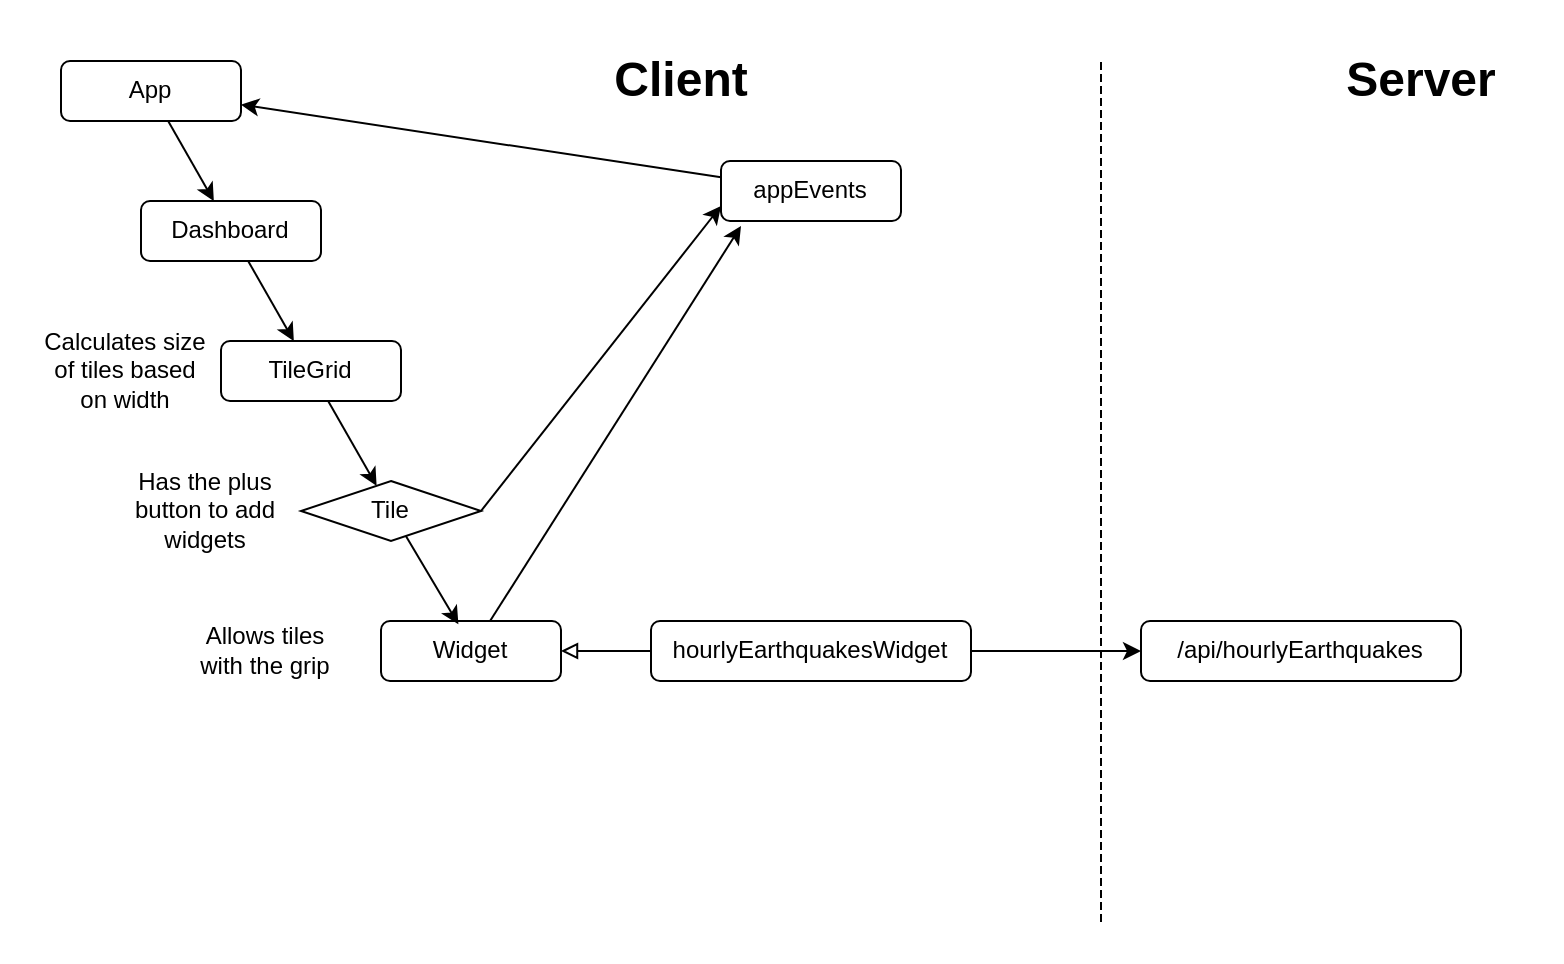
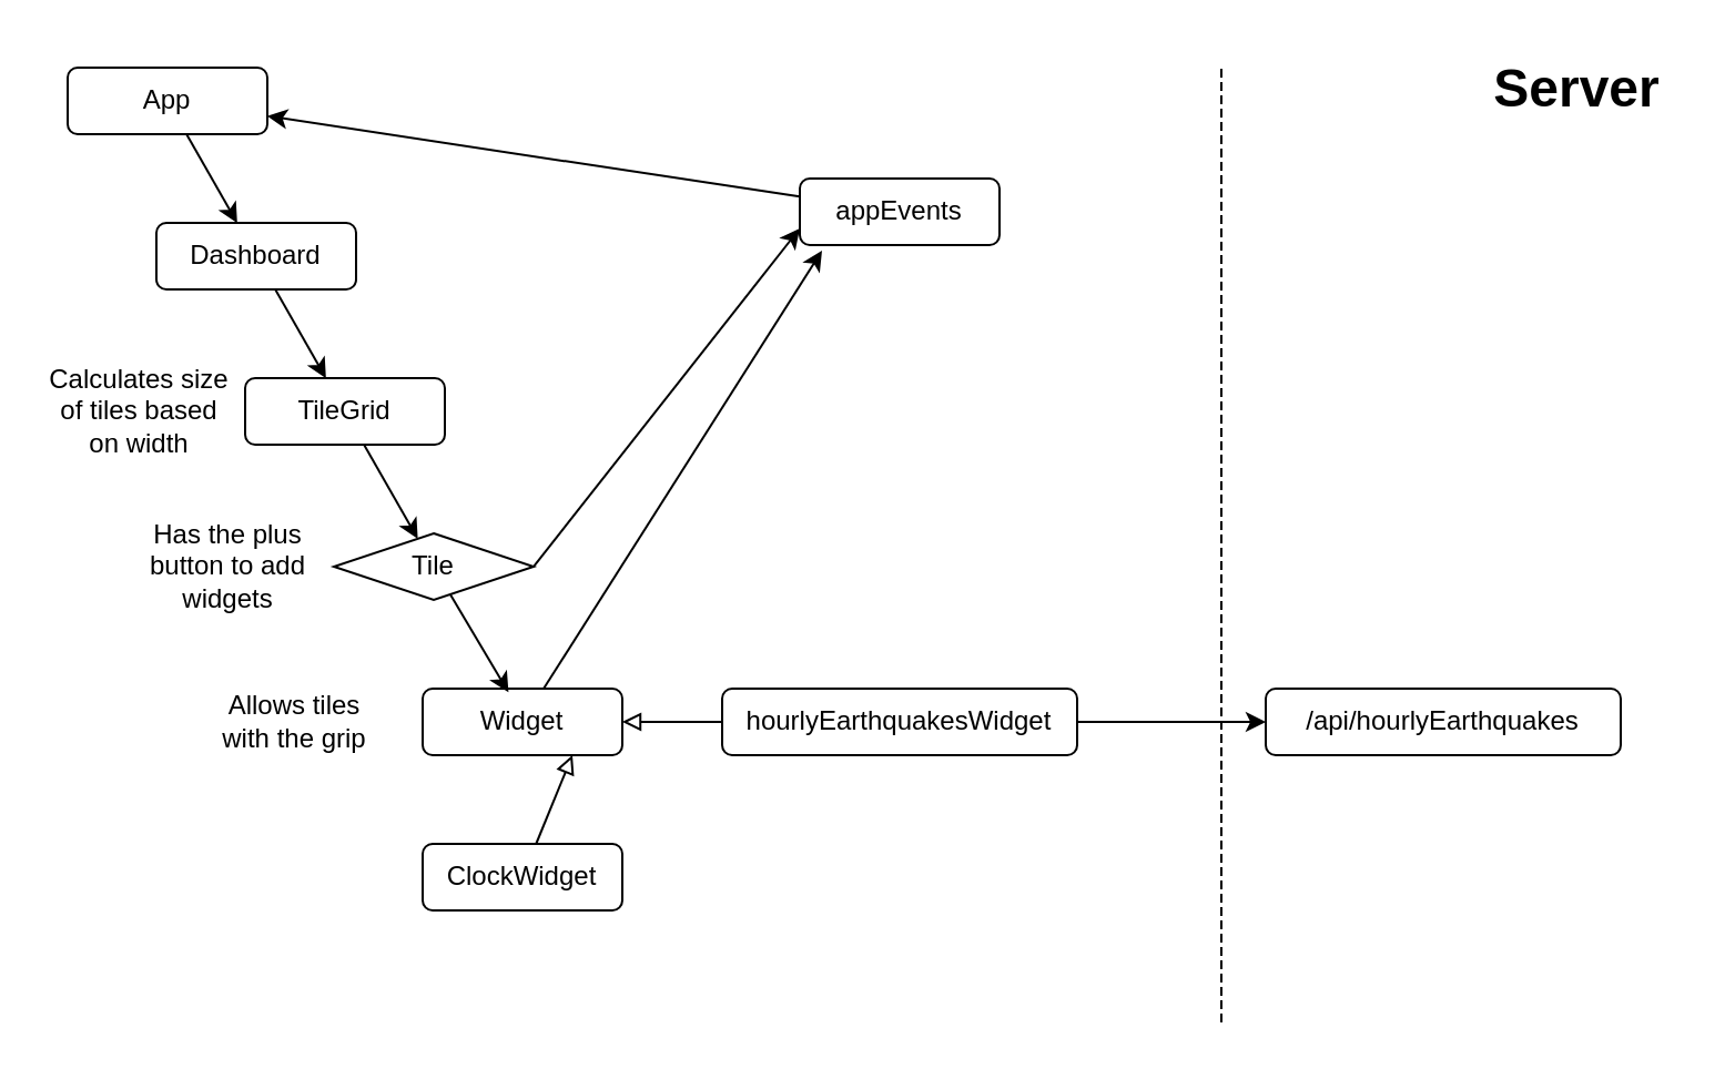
- <mxCell id="21" value="Client" style="text;strokeColor=none;fillColor=none;html=1;fontSize=24;fontStyle=1;verticalAlign=middle;align=center;dashed=1;" vertex="1" parent="1"><mxGeometry x="290" y="20" width="100" height="40" as="geometry" /></mxCell>
+ <mxCell id="18" value="" style="endArrow=block;html=1;endFill=0;entryX=0.75;entryY=1;entryDx=0;entryDy=0;" edge="1" parent="1" source="14" target="6"><mxGeometry width="50" height="50" relative="1" as="geometry"><mxPoint x="377.5" y="340" as="sourcePoint" /><mxPoint x="290" y="336.698" as="targetPoint" /></mxGeometry></mxCell>
+ <mxCell id="14" value="ClockWidget" style="rounded=1;whiteSpace=wrap;html=1;" vertex="1" parent="1"><mxGeometry x="190" y="380" width="90" height="30" as="geometry" /></mxCell>
